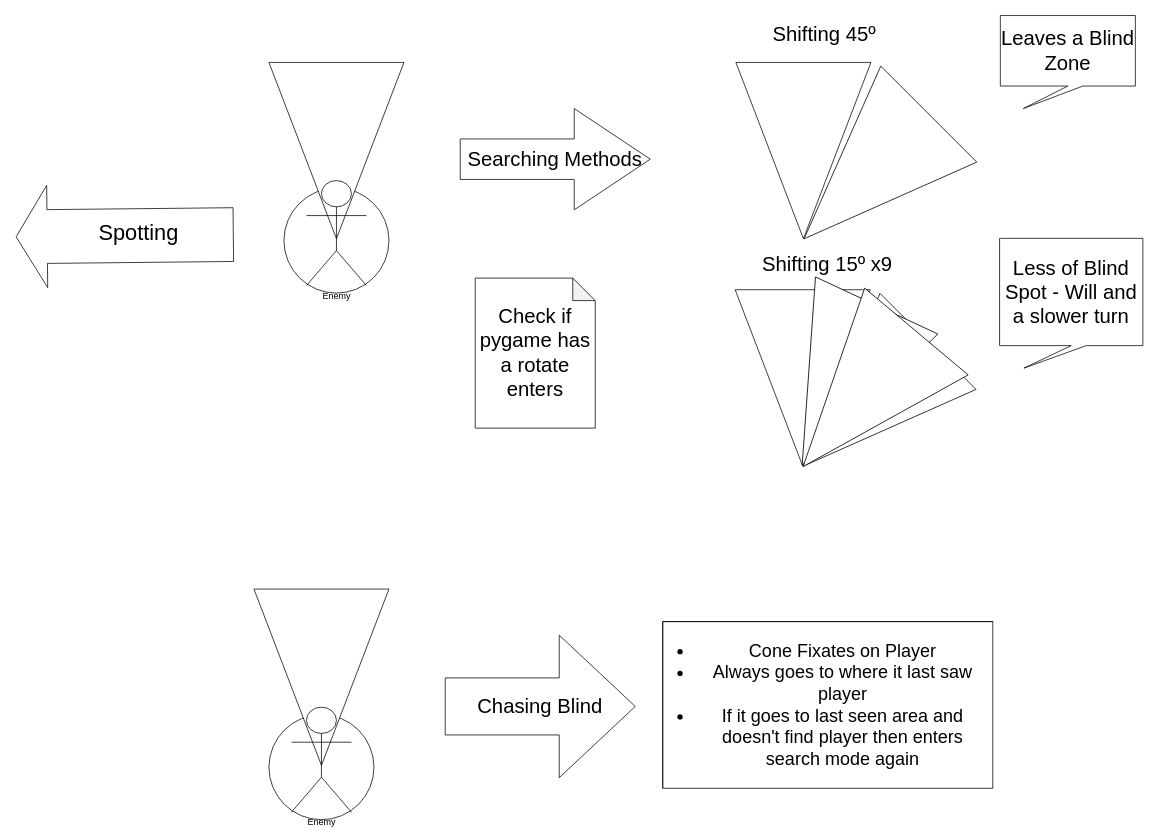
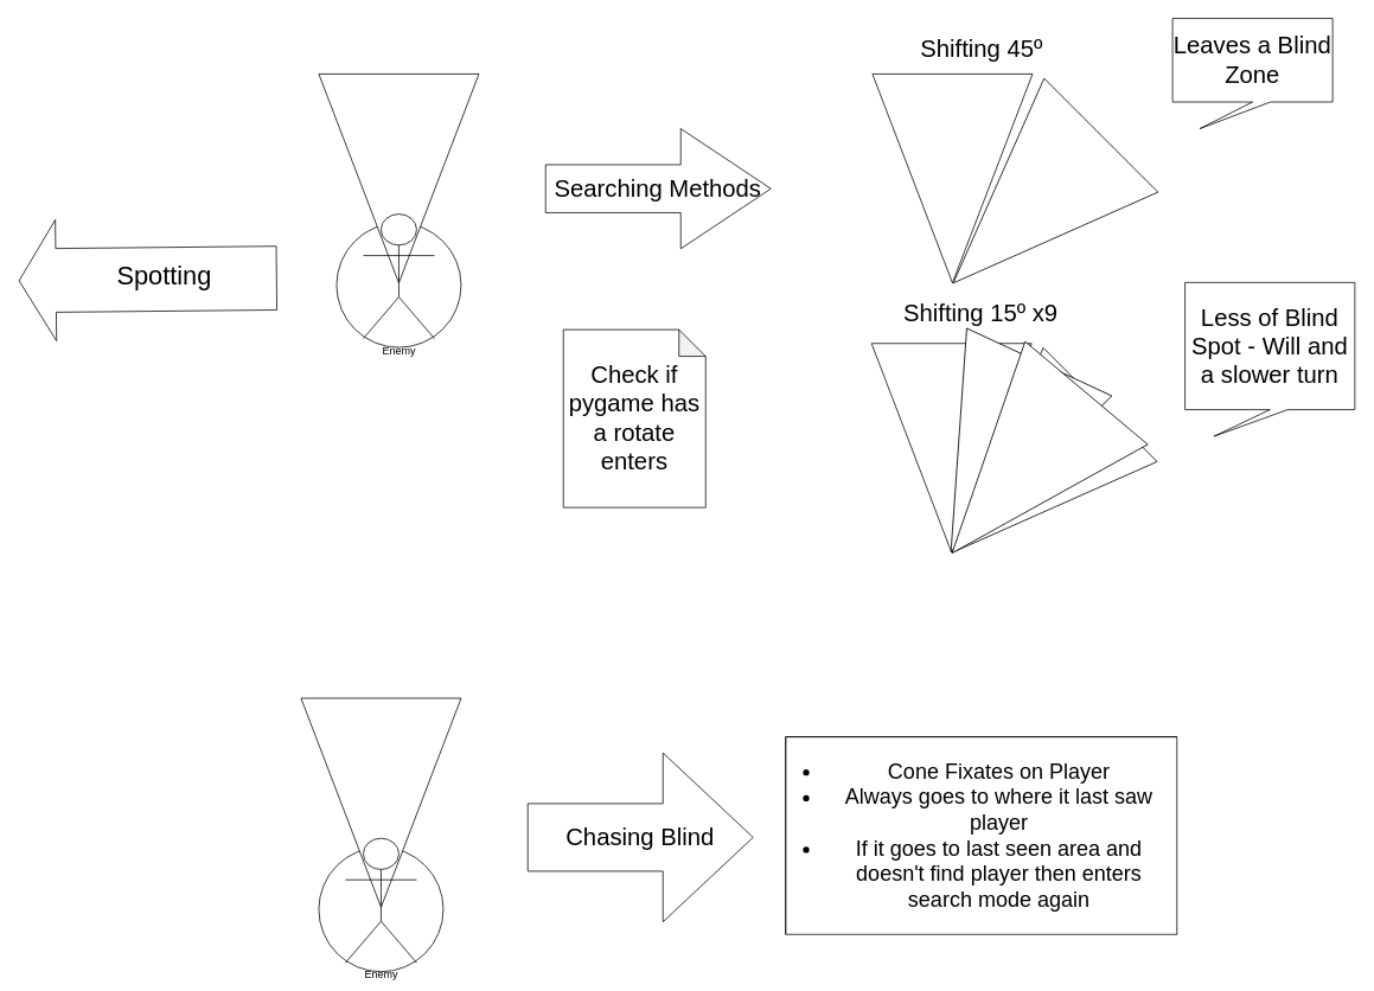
- <mxCell id="7" value="&lt;font style=&quot;font-size: 27px;&quot;&gt;Shifting 45º&lt;/font&gt;" style="text;html=1;align=center;verticalAlign=middle;resizable=0;points=[];autosize=1;strokeColor=none;fillColor=none;strokeWidth=1;" vertex="1" parent="1"><mxGeometry x="1018" y="20" width="160" height="50" as="geometry" /></mxCell>
+ <mxCell id="7" value="&lt;font style=&quot;font-size: 27px;&quot;&gt;Shifting 45º&lt;/font&gt;" style="text;html=1;align=center;verticalAlign=middle;resizable=0;points=[];autosize=1;strokeColor=none;fillColor=none;strokeWidth=1;" vertex="1" parent="1"><mxGeometry x="1023" y="30" width="160" height="50" as="geometry" /></mxCell>
- <mxCell id="9" value="Leaves a Blind Zone" style="shape=callout;whiteSpace=wrap;html=1;perimeter=calloutPerimeter;strokeWidth=1;fontSize=27;position2=0.17;" vertex="1" parent="1"><mxGeometry x="1333" y="20" width="180" height="124" as="geometry" /></mxCell>
+ <mxCell id="9" value="Leaves a Blind Zone" style="shape=callout;whiteSpace=wrap;html=1;perimeter=calloutPerimeter;strokeWidth=1;fontSize=27;position2=0.17;" vertex="1" parent="1"><mxGeometry x="1318" y="20" width="180" height="124" as="geometry" /></mxCell>
